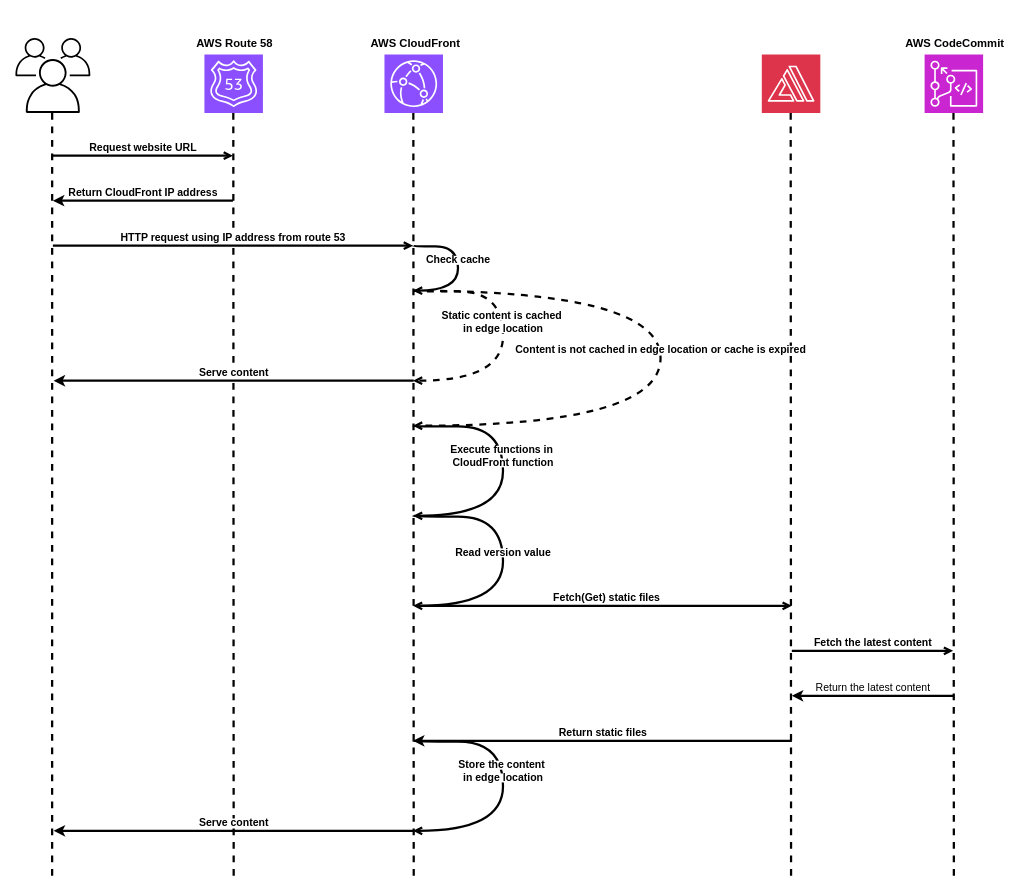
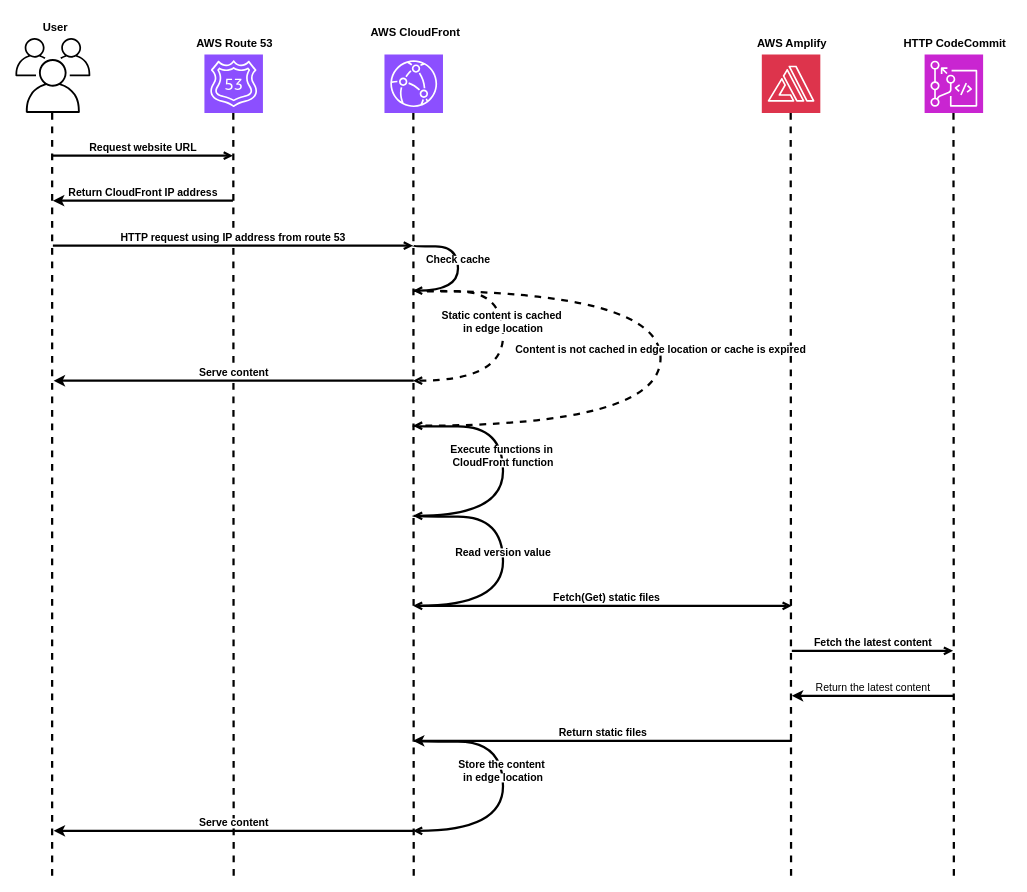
+ <mxCell id="28" value="&lt;font color=&quot;#000000&quot; style=&quot;font-size: 15px;&quot;&gt;&lt;span style=&quot;background-color: rgb(255, 255, 255); font-size: 15px;&quot;&gt;User&lt;/span&gt;&lt;/font&gt;" style="text;html=1;align=center;verticalAlign=middle;resizable=0;points=[];autosize=1;strokeColor=none;fillColor=none;fontStyle=1;fontSize=15;" parent="1" vertex="1"><mxGeometry x="43" y="20" width="60" height="30" as="geometry" /></mxCell>
- <mxCell id="27" value="&lt;font style=&quot;background-color: rgb(255, 255, 255); font-size: 15px;&quot; color=&quot;#000000&quot;&gt;AWS Route 58&lt;/font&gt;" style="text;html=1;align=center;verticalAlign=middle;resizable=0;points=[];autosize=1;strokeColor=none;fillColor=none;fontStyle=1;fontSize=15;" parent="1" vertex="1"><mxGeometry x="244.5" y="42" width="135" height="30" as="geometry" /></mxCell>
+ <mxCell id="27" value="&lt;font style=&quot;background-color: rgb(255, 255, 255); font-size: 15px;&quot; color=&quot;#000000&quot;&gt;AWS Route 53&lt;/font&gt;" style="text;html=1;align=center;verticalAlign=middle;resizable=0;points=[];autosize=1;strokeColor=none;fillColor=none;fontStyle=1;fontSize=15;" parent="1" vertex="1"><mxGeometry x="244.5" y="42" width="135" height="30" as="geometry" /></mxCell>
- <mxCell id="29" value="&lt;font style=&quot;background-color: rgb(255, 255, 255); font-size: 15px;&quot; color=&quot;#000000&quot;&gt;AWS CloudFront&lt;/font&gt;" style="text;html=1;align=center;verticalAlign=middle;resizable=0;points=[];autosize=1;strokeColor=none;fillColor=none;fontStyle=1;fontSize=15;" parent="1" vertex="1"><mxGeometry x="477.5" y="42" width="150" height="30" as="geometry" /></mxCell>
+ <mxCell id="29" value="&lt;font style=&quot;background-color: rgb(255, 255, 255); font-size: 15px;&quot; color=&quot;#000000&quot;&gt;AWS CloudFront&lt;/font&gt;" style="text;html=1;align=center;verticalAlign=middle;resizable=0;points=[];autosize=1;strokeColor=none;fillColor=none;fontStyle=1;fontSize=15;" parent="1" vertex="1"><mxGeometry x="477.5" y="27" width="150" height="30" as="geometry" /></mxCell>
+ <mxCell id="30" value="&lt;font style=&quot;background-color: rgb(255, 255, 255); font-size: 15px;&quot; color=&quot;#000000&quot;&gt;AWS Amplify&lt;/font&gt;" style="text;html=1;align=center;verticalAlign=middle;resizable=0;points=[];autosize=1;strokeColor=none;fillColor=none;fontStyle=1;fontSize=15;" parent="1" vertex="1"><mxGeometry x="995" y="42" width="120" height="30" as="geometry" /></mxCell>
- <mxCell id="31" value="&lt;font style=&quot;background-color: rgb(255, 255, 255); font-size: 15px;&quot; color=&quot;#000000&quot;&gt;AWS CodeCommit&lt;/font&gt;" style="text;html=1;align=center;verticalAlign=middle;resizable=0;points=[];autosize=1;strokeColor=none;fillColor=none;fontStyle=1;fontSize=15;" parent="1" vertex="1"><mxGeometry x="1196.5" y="42" width="150" height="30" as="geometry" /></mxCell>
+ <mxCell id="31" value="&lt;font style=&quot;background-color: rgb(255, 255, 255); font-size: 15px;&quot; color=&quot;#000000&quot;&gt;HTTP CodeCommit&lt;/font&gt;" style="text;html=1;align=center;verticalAlign=middle;resizable=0;points=[];autosize=1;strokeColor=none;fillColor=none;fontStyle=1;fontSize=15;" parent="1" vertex="1"><mxGeometry x="1196.5" y="42" width="150" height="30" as="geometry" /></mxCell>
